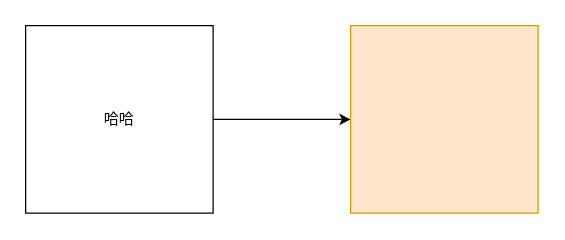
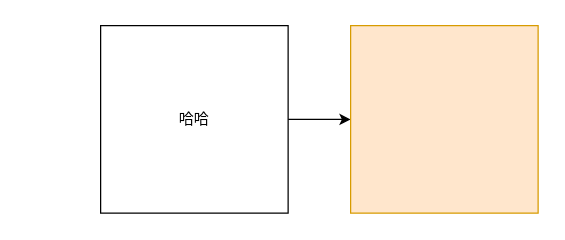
- <mxCell id="3" value="哈哈" style="whiteSpace=wrap;html=1;aspect=fixed;" parent="1" vertex="1"><mxGeometry x="20" y="20" width="150" height="150" as="geometry" /></mxCell>
+ <mxCell id="3" value="哈哈" style="whiteSpace=wrap;html=1;aspect=fixed;" parent="1" vertex="1"><mxGeometry x="80" y="20" width="150" height="150" as="geometry" /></mxCell>
